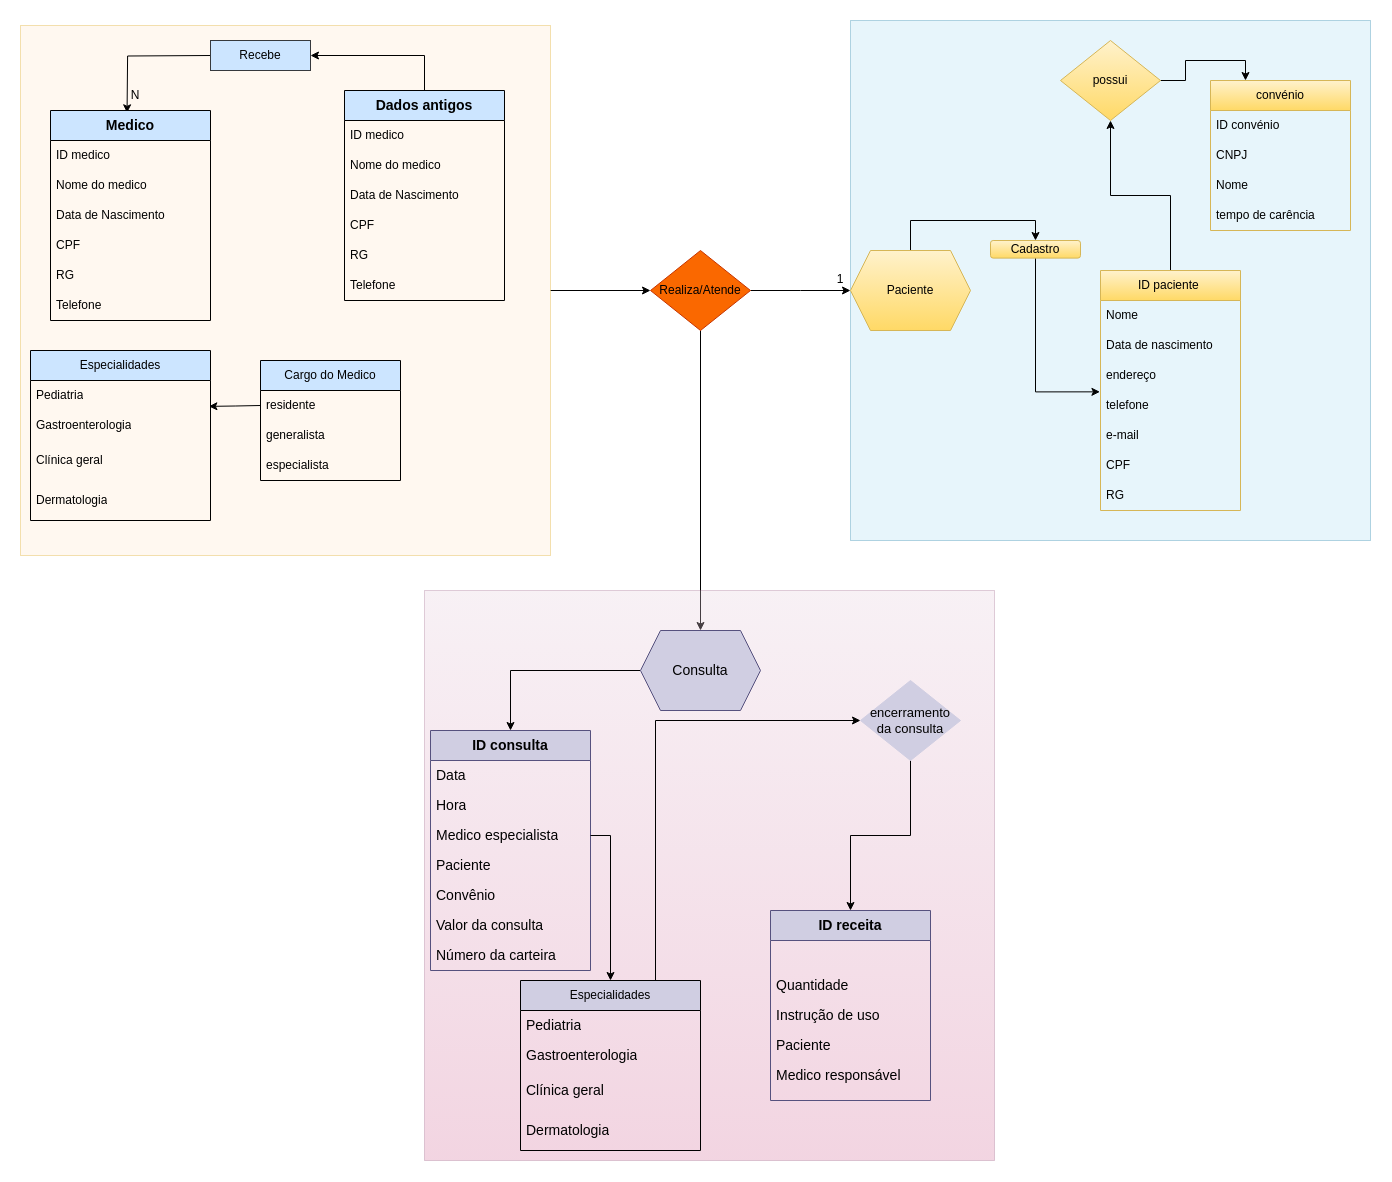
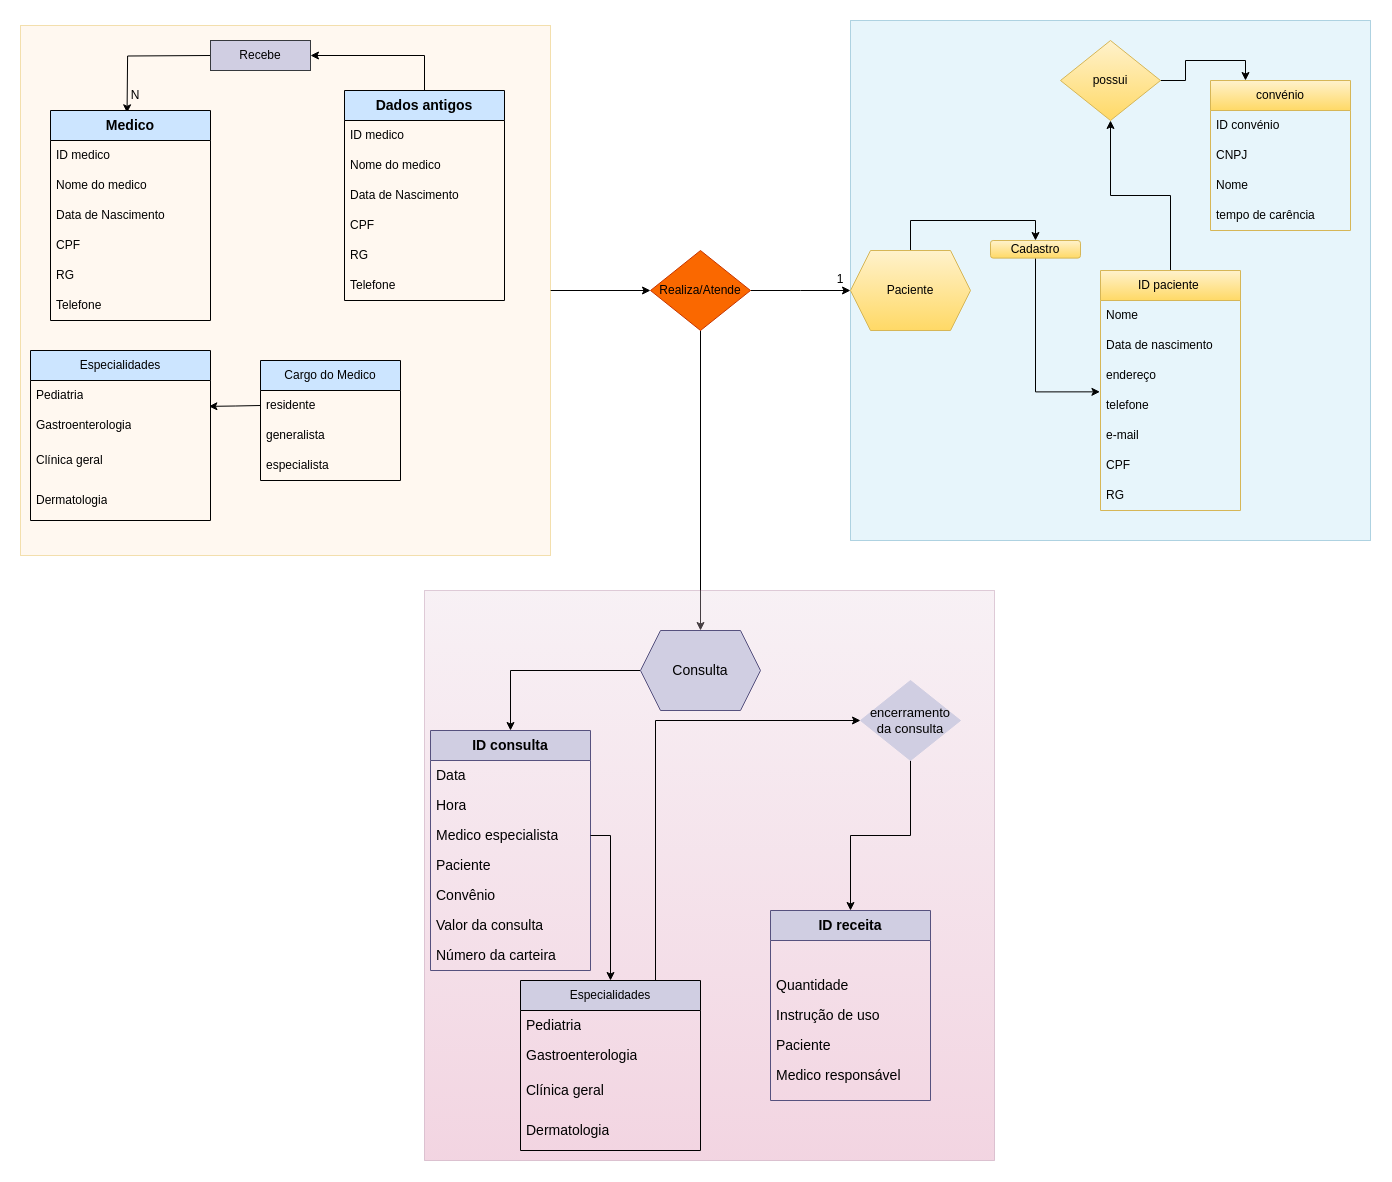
- <mxCell id="24" value="Recebe" style="rounded=0;whiteSpace=wrap;html=1;fillColor=#cce5ff;strokeColor=#36393d;" vertex="1" parent="1"><mxGeometry x="210" y="40" width="100" height="30" as="geometry" /></mxCell>
+ <mxCell id="24" value="Recebe" style="rounded=0;whiteSpace=wrap;html=1;fillColor=#d0cee2;strokeColor=#36393d;" vertex="1" parent="1"><mxGeometry x="210" y="40" width="100" height="30" as="geometry" /></mxCell>
